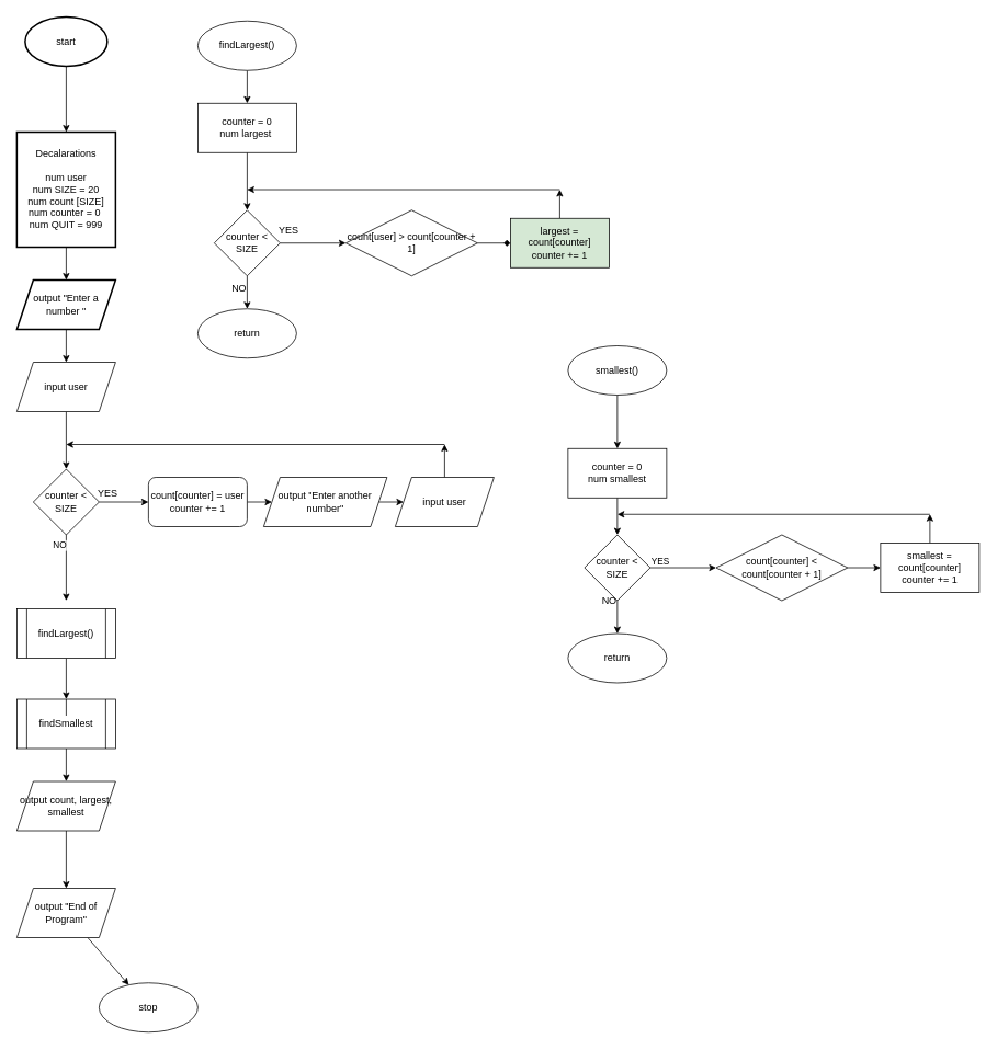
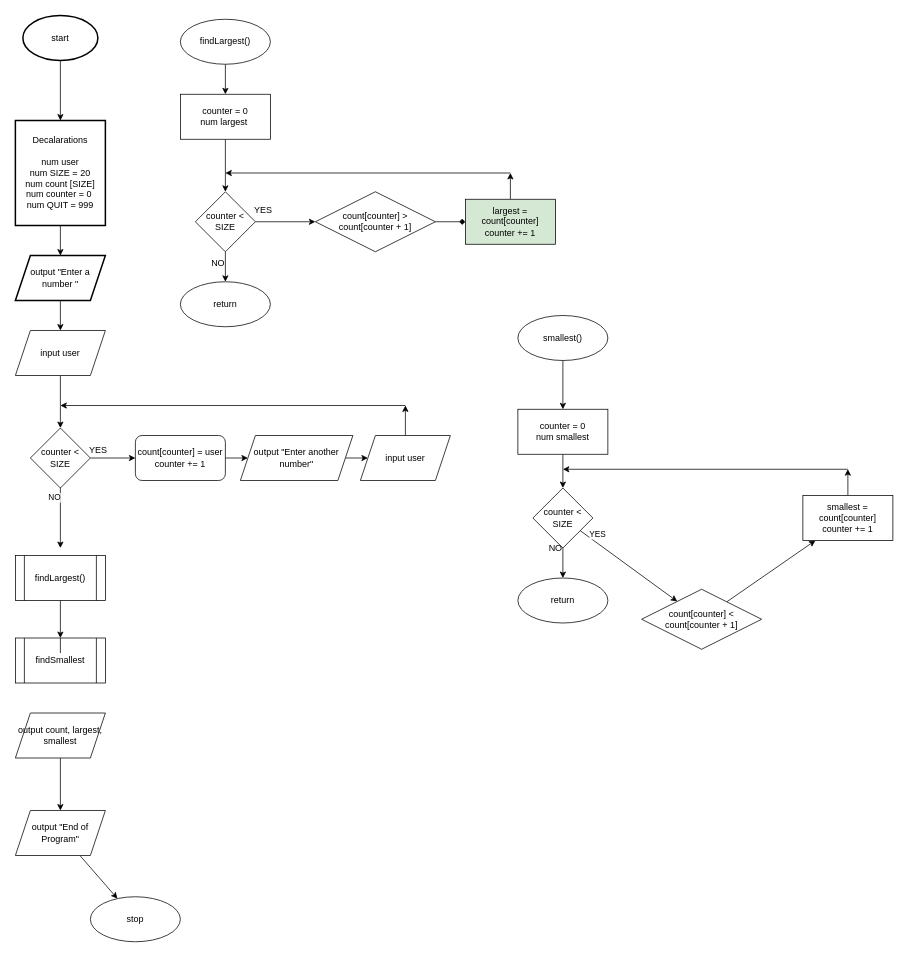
- <mxCell id="36" value="count[user] &amp;gt; count[counter + 1]" style="rhombus;whiteSpace=wrap;html=1;" vertex="1" parent="1"><mxGeometry x="420" y="255" width="160" height="80" as="geometry" /></mxCell>
+ <mxCell id="36" value="count[counter] &amp;gt; count[counter + 1]" style="rhombus;whiteSpace=wrap;html=1;" vertex="1" parent="1"><mxGeometry x="420" y="255" width="160" height="80" as="geometry" /></mxCell>
- <mxCell id="50" value="count[counter] &amp;lt; count[counter + 1]" style="rhombus;whiteSpace=wrap;html=1;" vertex="1" parent="1"><mxGeometry x="870" y="650" width="160" height="80" as="geometry" /></mxCell>
+ <mxCell id="50" value="count[counter] &amp;lt; count[counter + 1]" style="rhombus;whiteSpace=wrap;html=1;" vertex="1" parent="1"><mxGeometry x="855" y="785" width="160" height="80" as="geometry" /></mxCell>
- <mxCell id="54" value="" style="edgeStyle=none;html=1;" edge="1" parent="1" source="55" target="58"><mxGeometry relative="1" as="geometry" /></mxCell>
